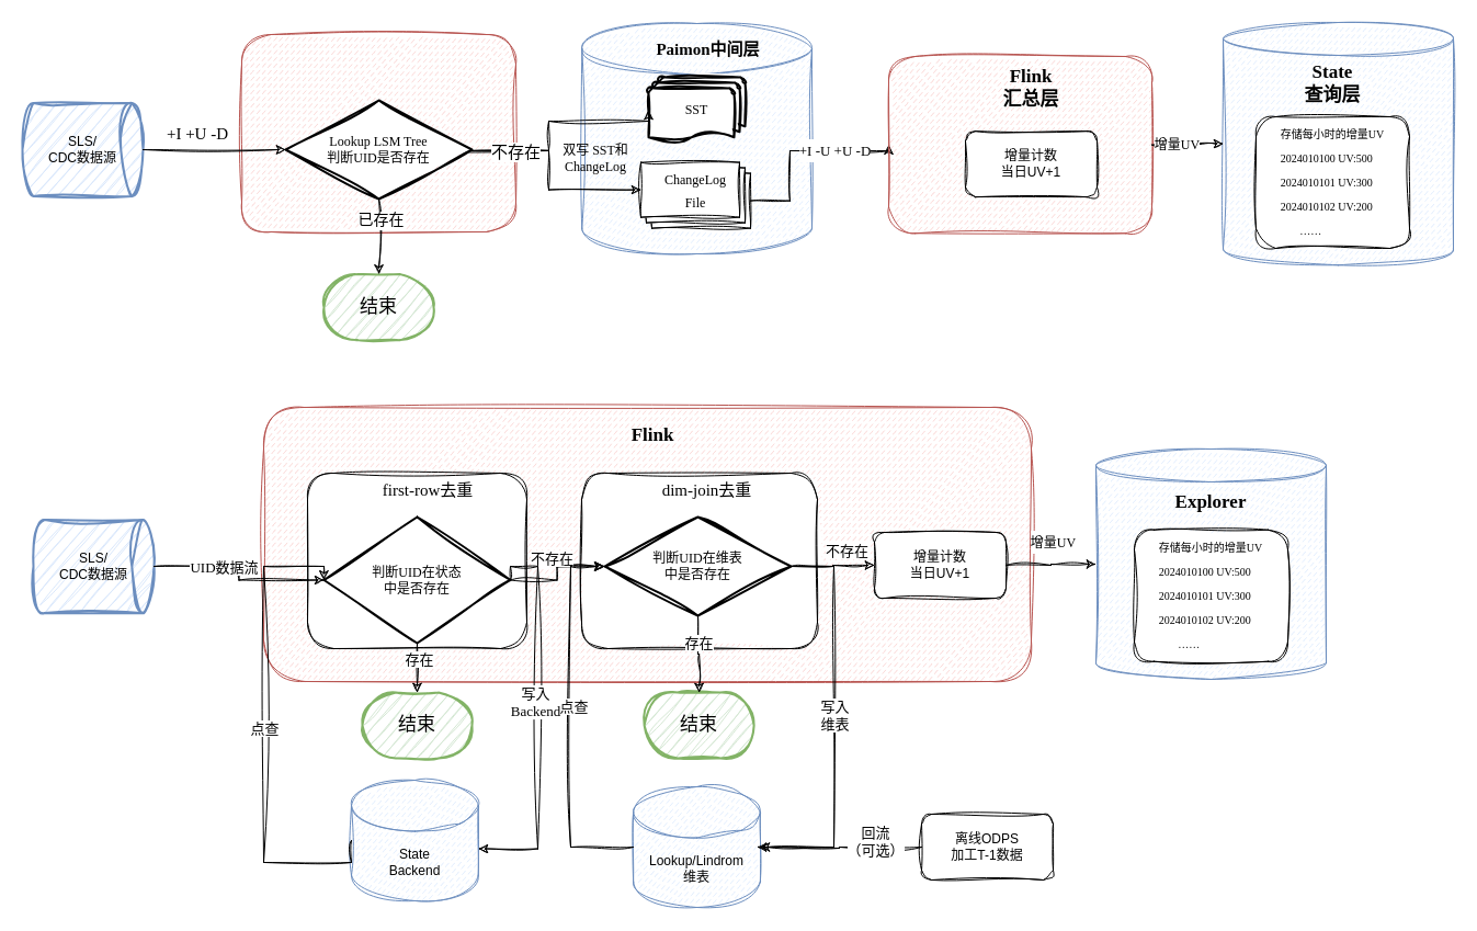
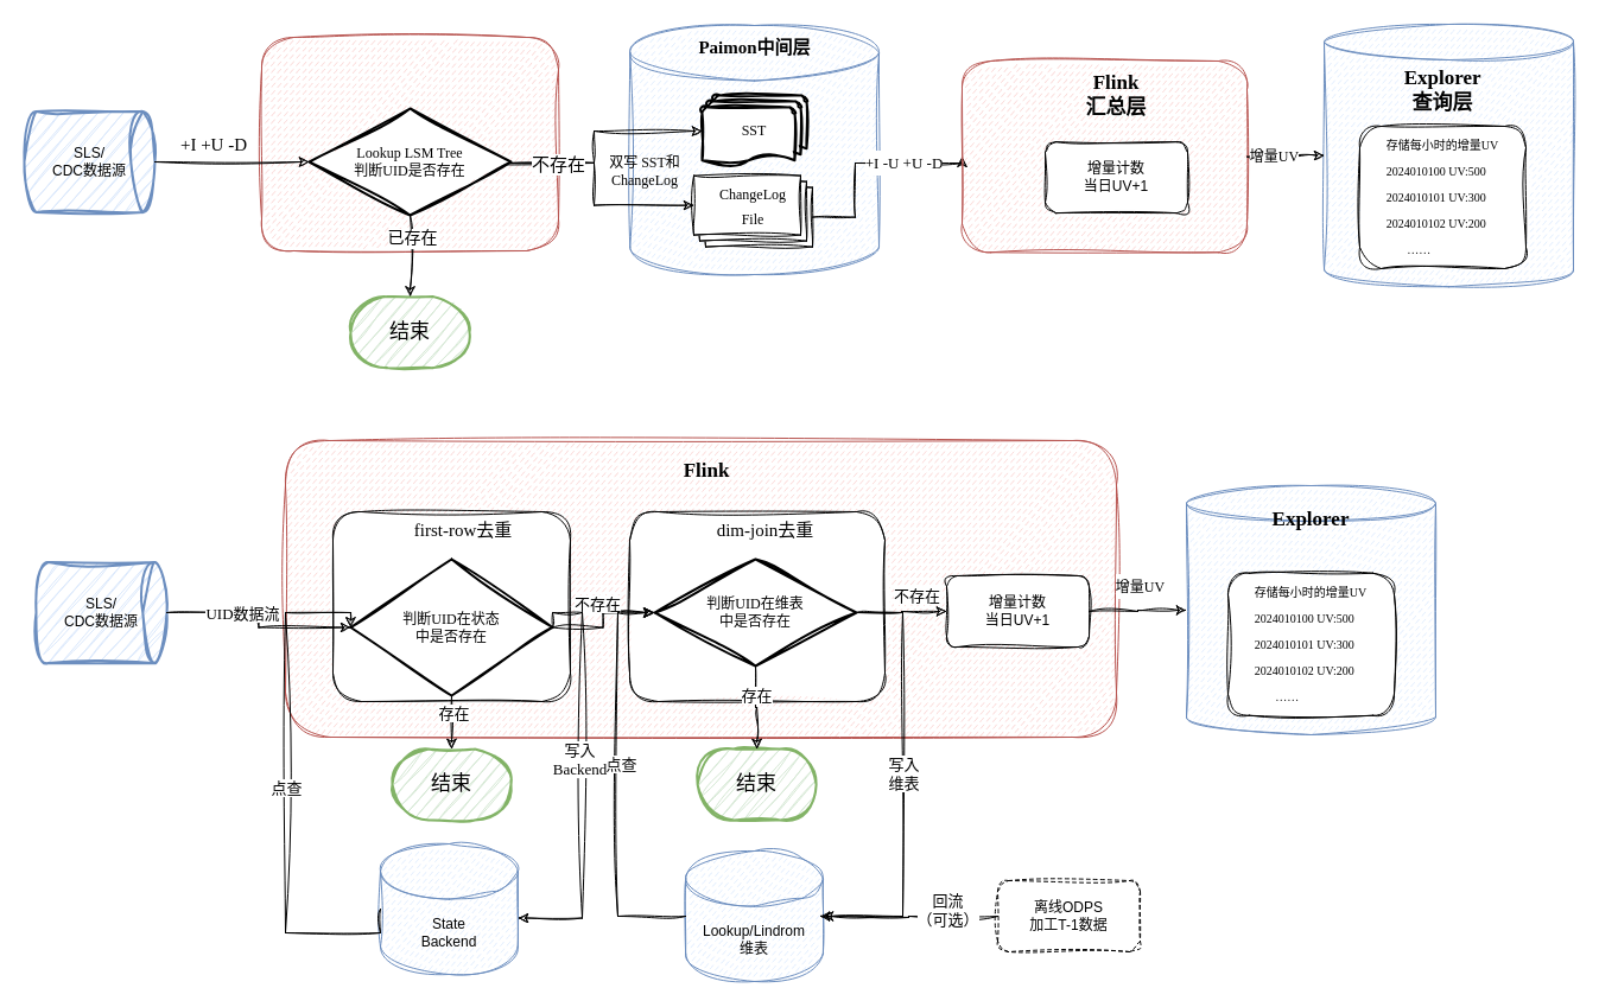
- <mxCell id="26" value="&lt;b&gt;Paimon中间层&lt;/b&gt;" style="text;html=1;align=center;verticalAlign=middle;whiteSpace=wrap;rounded=0;fontFamily=Comic Sans MS;fontSize=15;strokeWidth=0;" parent="1" vertex="1"><mxGeometry x="587.62" y="26" width="115" height="35" as="geometry" /></mxCell>
+ <mxCell id="26" value="&lt;b&gt;Paimon中间层&lt;/b&gt;" style="text;html=1;align=center;verticalAlign=middle;whiteSpace=wrap;rounded=0;fontFamily=Comic Sans MS;fontSize=15;strokeWidth=0;" parent="1" vertex="1"><mxGeometry x="577.62" y="21" width="115" height="35" as="geometry" /></mxCell>
- <mxCell id="27" value="&lt;b&gt;State 查询层&lt;/b&gt;" style="text;html=1;align=center;verticalAlign=middle;whiteSpace=wrap;rounded=0;fontFamily=Comic Sans MS;fontSize=17;" parent="1" vertex="1"><mxGeometry x="1185" y="61" width="60" height="30" as="geometry" /></mxCell>
+ <mxCell id="27" value="&lt;b&gt;Explorer 查询层&lt;/b&gt;" style="text;html=1;align=center;verticalAlign=middle;whiteSpace=wrap;rounded=0;fontFamily=Comic Sans MS;fontSize=17;" parent="1" vertex="1"><mxGeometry x="1185" y="61" width="60" height="30" as="geometry" /></mxCell>
- <mxCell id="8" value="&lt;font face=&quot;Comic Sans MS&quot;&gt;SST&lt;/font&gt;" style="strokeWidth=2;html=1;shape=mxgraph.flowchart.multi-document;whiteSpace=wrap;sketch=1;curveFitting=1;jiggle=2;" parent="1" vertex="1"><mxGeometry x="591" y="70" width="88" height="60" as="geometry" /></mxCell>
+ <mxCell id="8" value="&lt;font face=&quot;Comic Sans MS&quot;&gt;SST&lt;/font&gt;" style="strokeWidth=2;html=1;shape=mxgraph.flowchart.multi-document;whiteSpace=wrap;sketch=1;curveFitting=1;jiggle=2;" parent="1" vertex="1"><mxGeometry x="591" y="80" width="88" height="60" as="geometry" /></mxCell>
- <mxCell id="42" value="&lt;b&gt;Explorer&lt;/b&gt;" style="text;html=1;align=center;verticalAlign=middle;whiteSpace=wrap;rounded=0;fontFamily=Comic Sans MS;fontSize=17;" vertex="1" parent="1"><mxGeometry x="1074" y="443.38" width="60" height="30" as="geometry" /></mxCell>
+ <mxCell id="42" value="&lt;b&gt;Explorer&lt;/b&gt;" style="text;html=1;align=center;verticalAlign=middle;whiteSpace=wrap;rounded=0;fontFamily=Comic Sans MS;fontSize=17;" vertex="1" parent="1"><mxGeometry x="1074" y="423.38" width="60" height="30" as="geometry" /></mxCell>
- <mxCell id="66" value="离线ODPS&lt;br&gt;加工T-1数据" style="rounded=1;whiteSpace=wrap;html=1;sketch=1;curveFitting=1;jiggle=2;" vertex="1" parent="1"><mxGeometry x="840" y="742" width="120" height="60" as="geometry" /></mxCell>
+ <mxCell id="66" value="离线ODPS&lt;br&gt;加工T-1数据" style="rounded=1;whiteSpace=wrap;html=1;sketch=1;curveFitting=1;jiggle=2;dashed=1;" vertex="1" parent="1"><mxGeometry x="840" y="742" width="120" height="60" as="geometry" /></mxCell>
